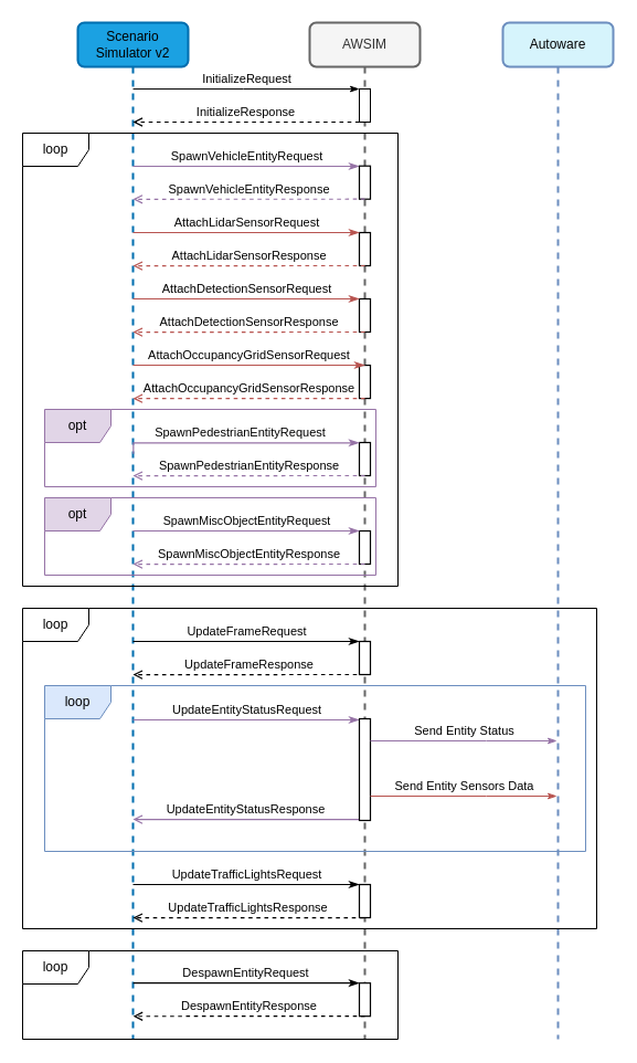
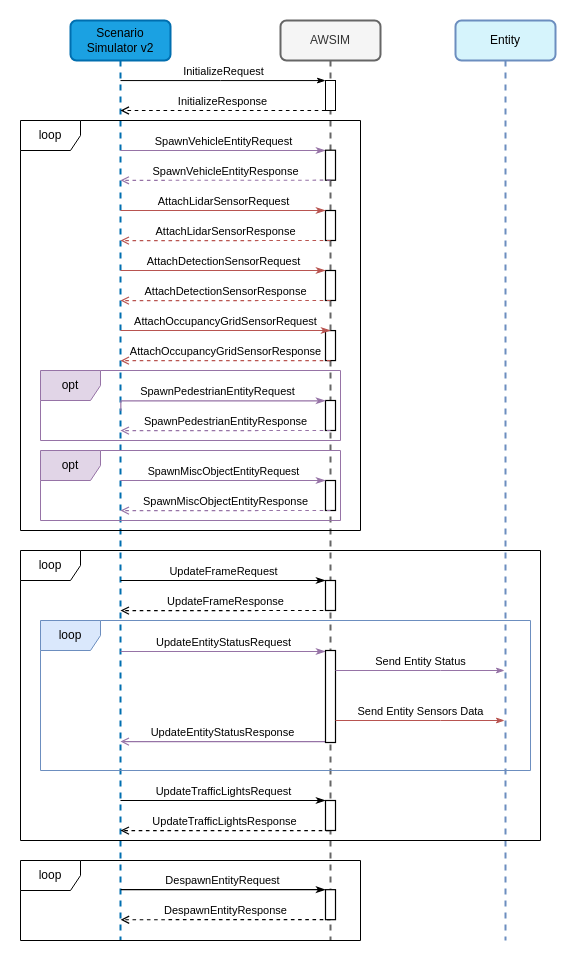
- <mxCell id="24" value="Autoware" style="shape=umlLifeline;perimeter=lifelinePerimeter;whiteSpace=wrap;html=1;container=0;dropTarget=0;collapsible=0;recursiveResize=0;outlineConnect=0;portConstraint=eastwest;newEdgeStyle={&quot;edgeStyle&quot;:&quot;elbowEdgeStyle&quot;,&quot;elbow&quot;:&quot;vertical&quot;,&quot;curved&quot;:0,&quot;rounded&quot;:0};rounded=1;strokeWidth=2;fillColor=#d6f4fc;strokeColor=#6c8ebf;" vertex="1" parent="1"><mxGeometry x="455" y="20" width="100" height="920" as="geometry" /></mxCell>
+ <mxCell id="24" value="Entity" style="shape=umlLifeline;perimeter=lifelinePerimeter;whiteSpace=wrap;html=1;container=0;dropTarget=0;collapsible=0;recursiveResize=0;outlineConnect=0;portConstraint=eastwest;newEdgeStyle={&quot;edgeStyle&quot;:&quot;elbowEdgeStyle&quot;,&quot;elbow&quot;:&quot;vertical&quot;,&quot;curved&quot;:0,&quot;rounded&quot;:0};rounded=1;strokeWidth=2;fillColor=#d6f4fc;strokeColor=#6c8ebf;" vertex="1" parent="1"><mxGeometry x="455" y="20" width="100" height="920" as="geometry" /></mxCell>
